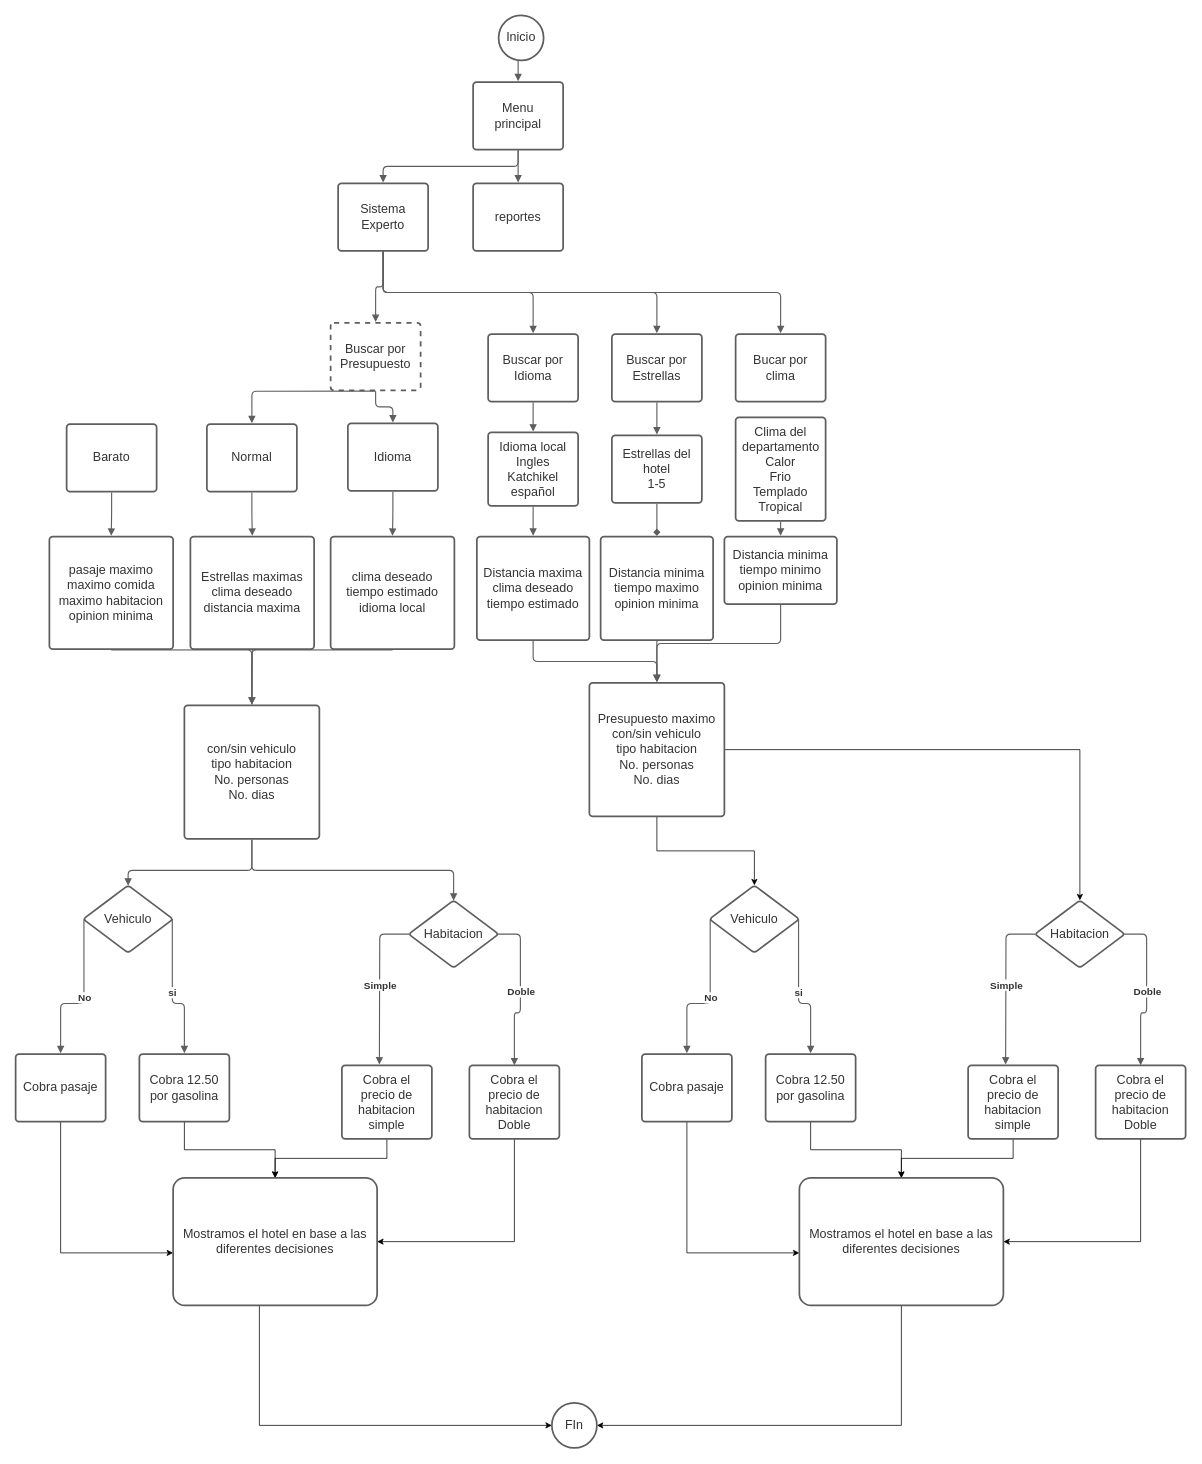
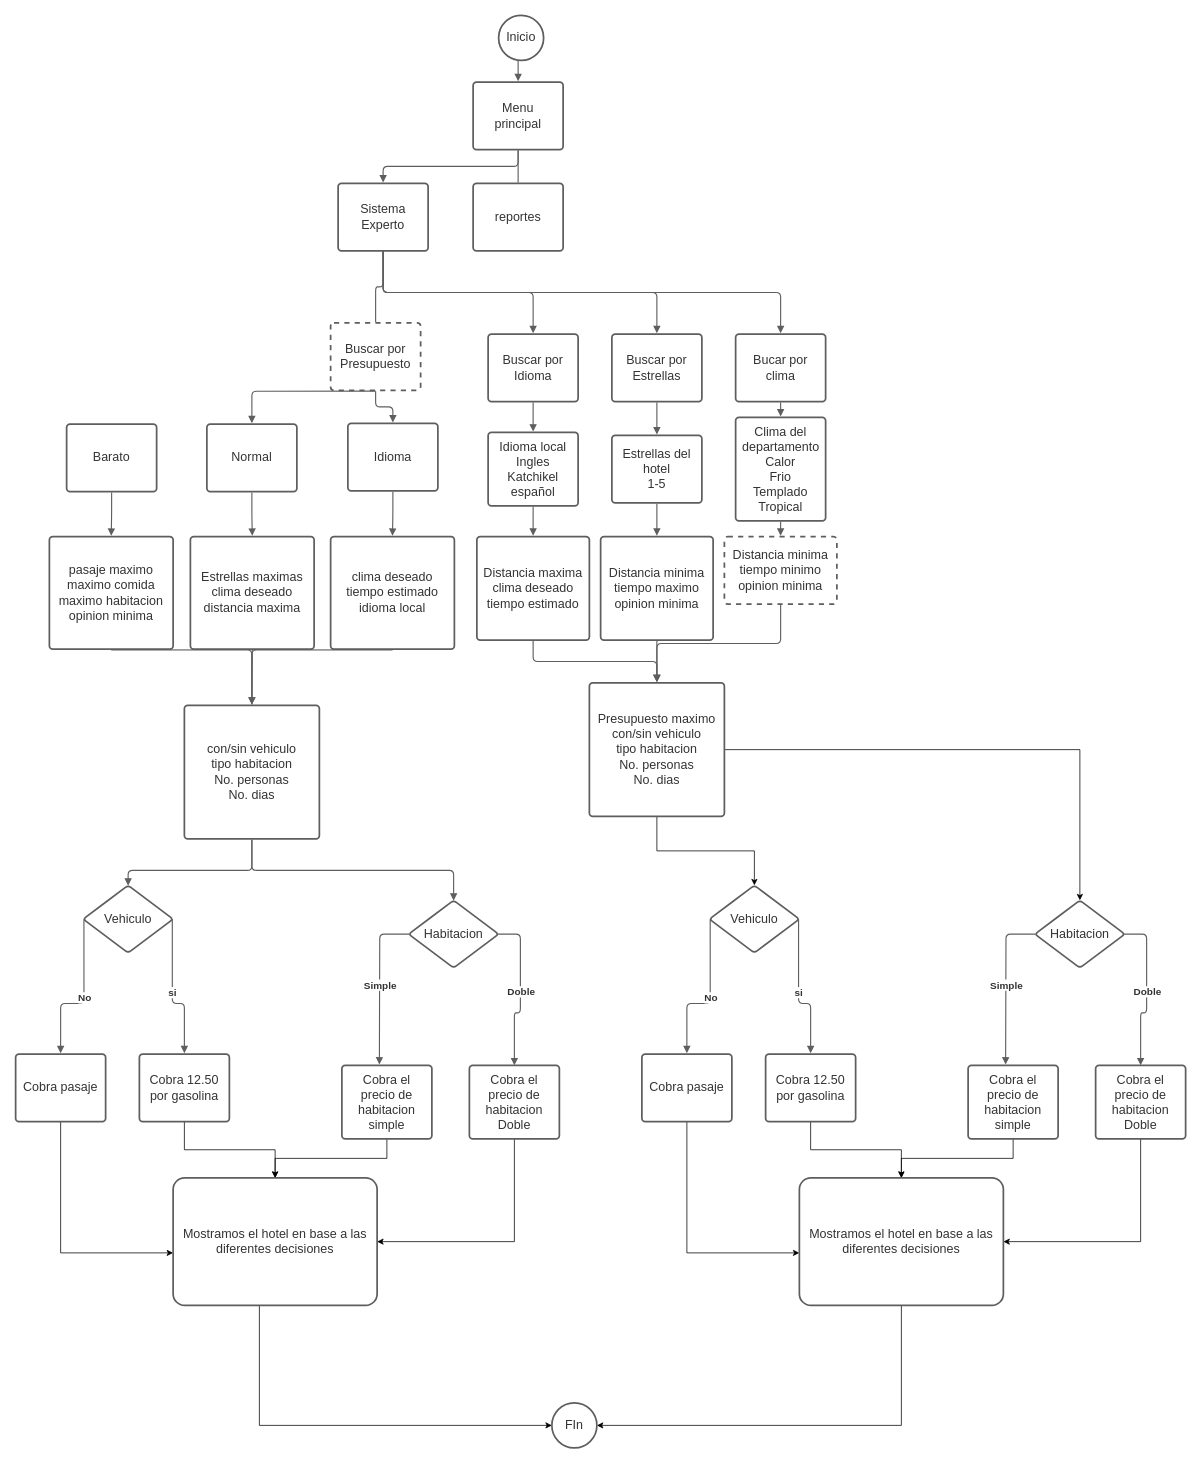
- <mxCell id="7" value="" style="html=1;jettySize=18;whiteSpace=wrap;fontSize=13;strokeColor=#5E5E5E;strokeWidth=1.5;rounded=1;arcSize=12;edgeStyle=orthogonalEdgeStyle;startArrow=none;endArrow=block;endFill=1;exitX=0.5;exitY=1.012;exitPerimeter=0;entryX=0.5;entryY=-0.012;entryPerimeter=0;" edge="1" parent="1" source="4" target="8"><mxGeometry width="100" height="100" relative="1" as="geometry"><Array as="points" /></mxGeometry></mxCell>
+ <mxCell id="7" value="" style="html=1;jettySize=18;whiteSpace=wrap;fontSize=13;strokeColor=#5E5E5E;strokeWidth=1.5;rounded=1;arcSize=12;edgeStyle=orthogonalEdgeStyle;startArrow=none;endArrow=none;endFill=1;exitX=0.5;exitY=1.012;exitPerimeter=0;entryX=0.5;entryY=-0.012;entryPerimeter=0;" edge="1" parent="1" source="4" target="8"><mxGeometry width="100" height="100" relative="1" as="geometry"><Array as="points" /></mxGeometry></mxCell>
- <mxCell id="15" value="" style="html=1;jettySize=18;whiteSpace=wrap;fontSize=13;strokeColor=#5E5E5E;strokeWidth=1.5;rounded=1;arcSize=12;edgeStyle=orthogonalEdgeStyle;startArrow=none;endArrow=block;endFill=1;exitX=0.5;exitY=1.012;exitPerimeter=0;entryX=0.5;entryY=-0.012;entryPerimeter=0;" edge="1" parent="1" source="6" target="16"><mxGeometry width="100" height="100" relative="1" as="geometry"><Array as="points" /></mxGeometry></mxCell>
+ <mxCell id="15" value="" style="html=1;jettySize=18;whiteSpace=wrap;fontSize=13;strokeColor=#5E5E5E;strokeWidth=1.5;rounded=1;arcSize=12;edgeStyle=orthogonalEdgeStyle;startArrow=none;endArrow=none;endFill=1;exitX=0.5;exitY=1.012;exitPerimeter=0;entryX=0.5;entryY=-0.012;entryPerimeter=0;" edge="1" parent="1" source="6" target="16"><mxGeometry width="100" height="100" relative="1" as="geometry"><Array as="points" /></mxGeometry></mxCell>
+ <mxCell id="32" value="" style="html=1;jettySize=18;whiteSpace=wrap;fontSize=13;strokeColor=#5E5E5E;strokeWidth=1.5;rounded=1;arcSize=12;edgeStyle=orthogonalEdgeStyle;startArrow=none;endArrow=block;endFill=1;exitX=0.5;exitY=1.012;exitPerimeter=0;entryX=0.5;entryY=-0.008;entryPerimeter=0;" edge="1" parent="1" source="10" target="33"><mxGeometry width="100" height="100" relative="1" as="geometry"><Array as="points" /></mxGeometry></mxCell>
- <mxCell id="36" value="" style="html=1;jettySize=18;whiteSpace=wrap;fontSize=13;strokeColor=#5E5E5E;strokeWidth=1.5;rounded=1;arcSize=12;edgeStyle=orthogonalEdgeStyle;startArrow=none;endArrow=diamond;endFill=1;exitX=0.5;exitY=1.012;exitPerimeter=0;entryX=0.5;entryY=-0.008;entryPerimeter=0;" edge="1" parent="1" source="31" target="37"><mxGeometry width="100" height="100" relative="1" as="geometry"><Array as="points" /></mxGeometry></mxCell>
+ <mxCell id="36" value="" style="html=1;jettySize=18;whiteSpace=wrap;fontSize=13;strokeColor=#5E5E5E;strokeWidth=1.5;rounded=1;arcSize=12;edgeStyle=orthogonalEdgeStyle;startArrow=none;endArrow=block;endFill=1;exitX=0.5;exitY=1.012;exitPerimeter=0;entryX=0.5;entryY=-0.008;entryPerimeter=0;" edge="1" parent="1" source="31" target="37"><mxGeometry width="100" height="100" relative="1" as="geometry"><Array as="points" /></mxGeometry></mxCell>
- <mxCell id="39" value="Distancia minima&#10;tiempo minimo&#10;opinion minima" style="html=1;overflow=block;blockSpacing=1;whiteSpace=wrap;fontSize=16.7;fontColor=#333333;align=center;spacing=9;strokeColor=#5e5e5e;strokeOpacity=100;rounded=1;absoluteArcSize=1;arcSize=9;strokeWidth=2.3;" vertex="1" parent="1"><mxGeometry x="965" y="715" width="150" height="90" as="geometry" /></mxCell>
+ <mxCell id="39" value="Distancia minima&#10;tiempo minimo&#10;opinion minima" style="html=1;overflow=block;blockSpacing=1;whiteSpace=wrap;fontSize=16.7;fontColor=#333333;align=center;spacing=9;strokeColor=#5e5e5e;strokeOpacity=100;rounded=1;absoluteArcSize=1;arcSize=9;strokeWidth=2.3;dashed=1;" vertex="1" parent="1"><mxGeometry x="965" y="715" width="150" height="90" as="geometry" /></mxCell>
